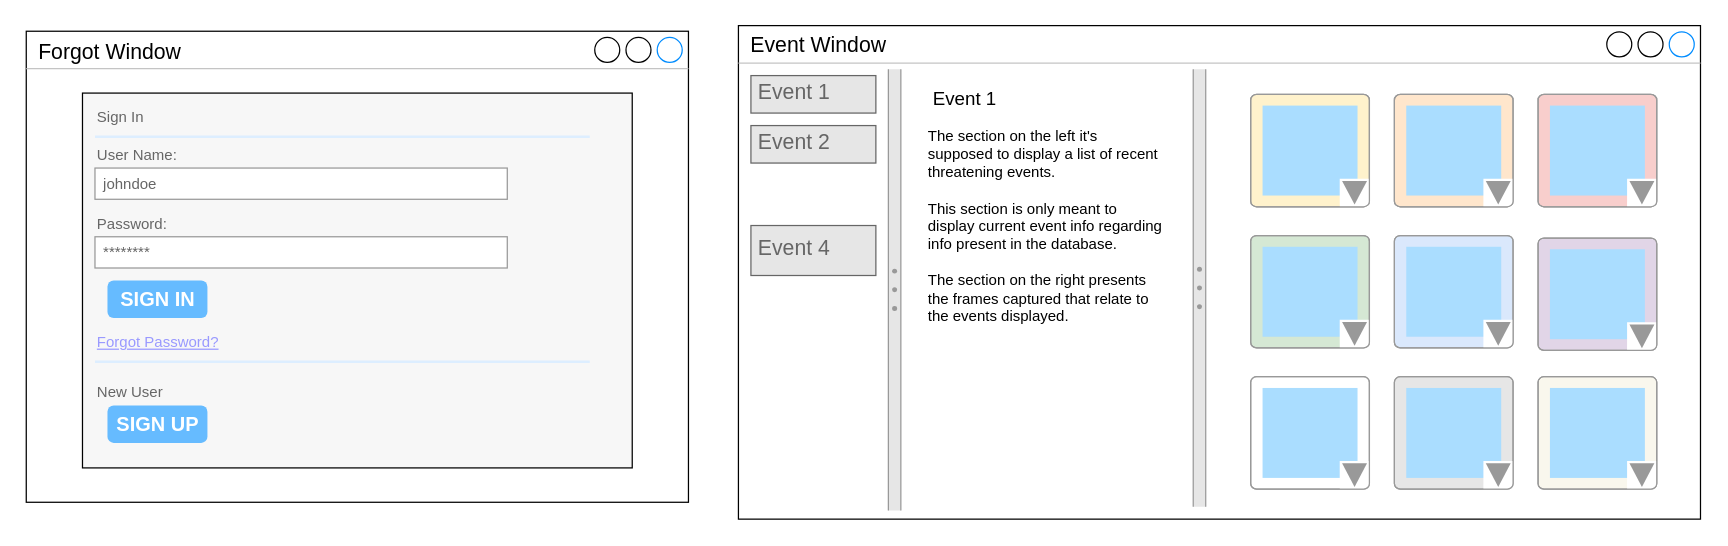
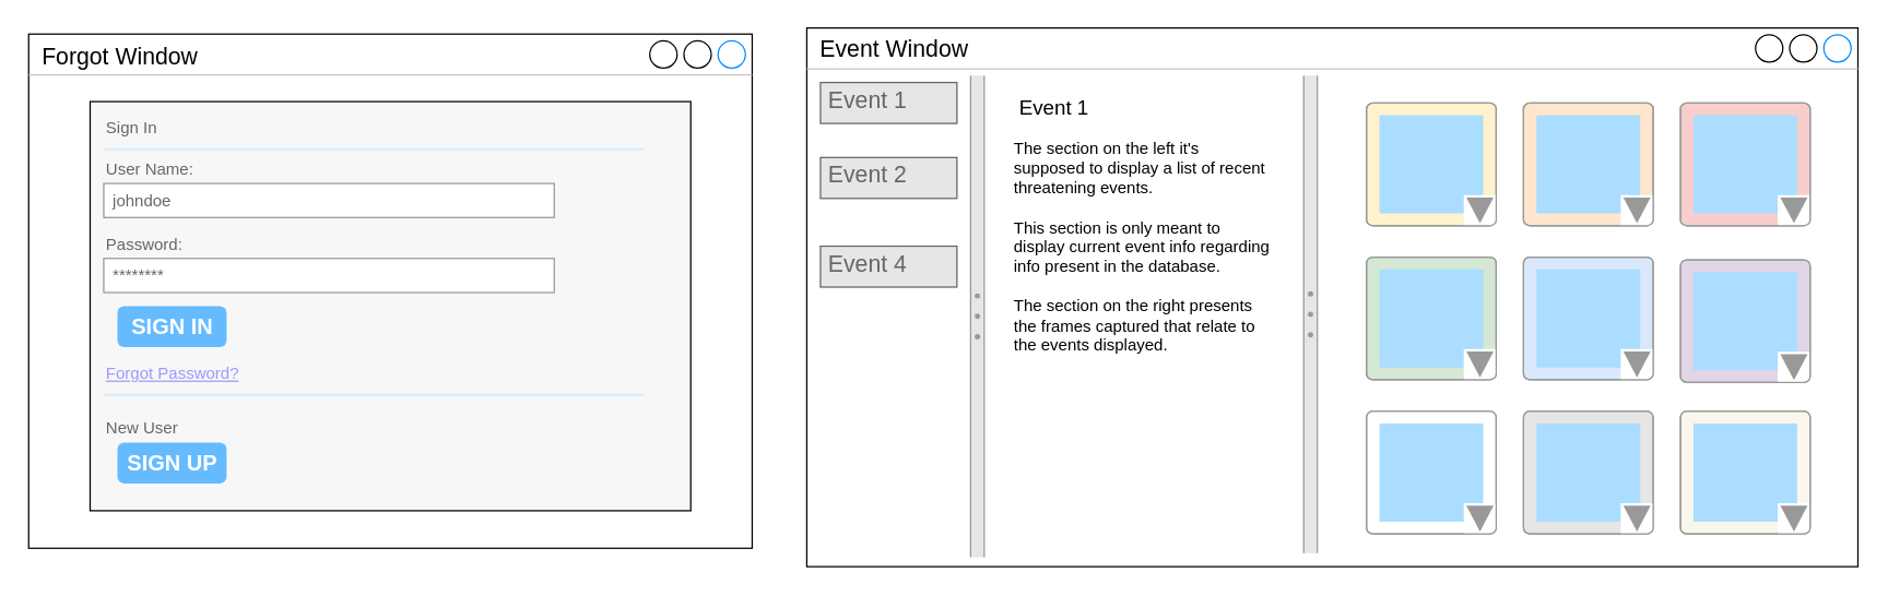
- <mxCell id="20" value="Event 2" style="strokeWidth=1;shadow=0;dashed=0;align=center;html=1;shape=mxgraph.mockup.text.textBox;fontColor=#666666;align=left;fontSize=17;spacingLeft=4;spacingTop=-3;strokeColor=#666666;mainText=;fillColor=#E6E6E6;" parent="1" vertex="1"><mxGeometry x="600" y="100" width="100" height="30" as="geometry" /></mxCell>
+ <mxCell id="20" value="Event 2" style="strokeWidth=1;shadow=0;dashed=0;align=center;html=1;shape=mxgraph.mockup.text.textBox;fontColor=#666666;align=left;fontSize=17;spacingLeft=4;spacingTop=-3;strokeColor=#666666;mainText=;fillColor=#E6E6E6;" parent="1" vertex="1"><mxGeometry x="600" y="115" width="100" height="30" as="geometry" /></mxCell>
- <mxCell id="21" value="Event 4" style="strokeWidth=1;shadow=0;dashed=0;align=center;html=1;shape=mxgraph.mockup.text.textBox;fontColor=#666666;align=left;fontSize=17;spacingLeft=4;spacingTop=-3;strokeColor=#666666;mainText=;fillColor=#E6E6E6;" parent="1" vertex="1"><mxGeometry x="600" y="180" width="100" height="40" as="geometry" /></mxCell>
+ <mxCell id="21" value="Event 4" style="strokeWidth=1;shadow=0;dashed=0;align=center;html=1;shape=mxgraph.mockup.text.textBox;fontColor=#666666;align=left;fontSize=17;spacingLeft=4;spacingTop=-3;strokeColor=#666666;mainText=;fillColor=#E6E6E6;" parent="1" vertex="1"><mxGeometry x="600" y="180" width="100" height="30" as="geometry" /></mxCell>
